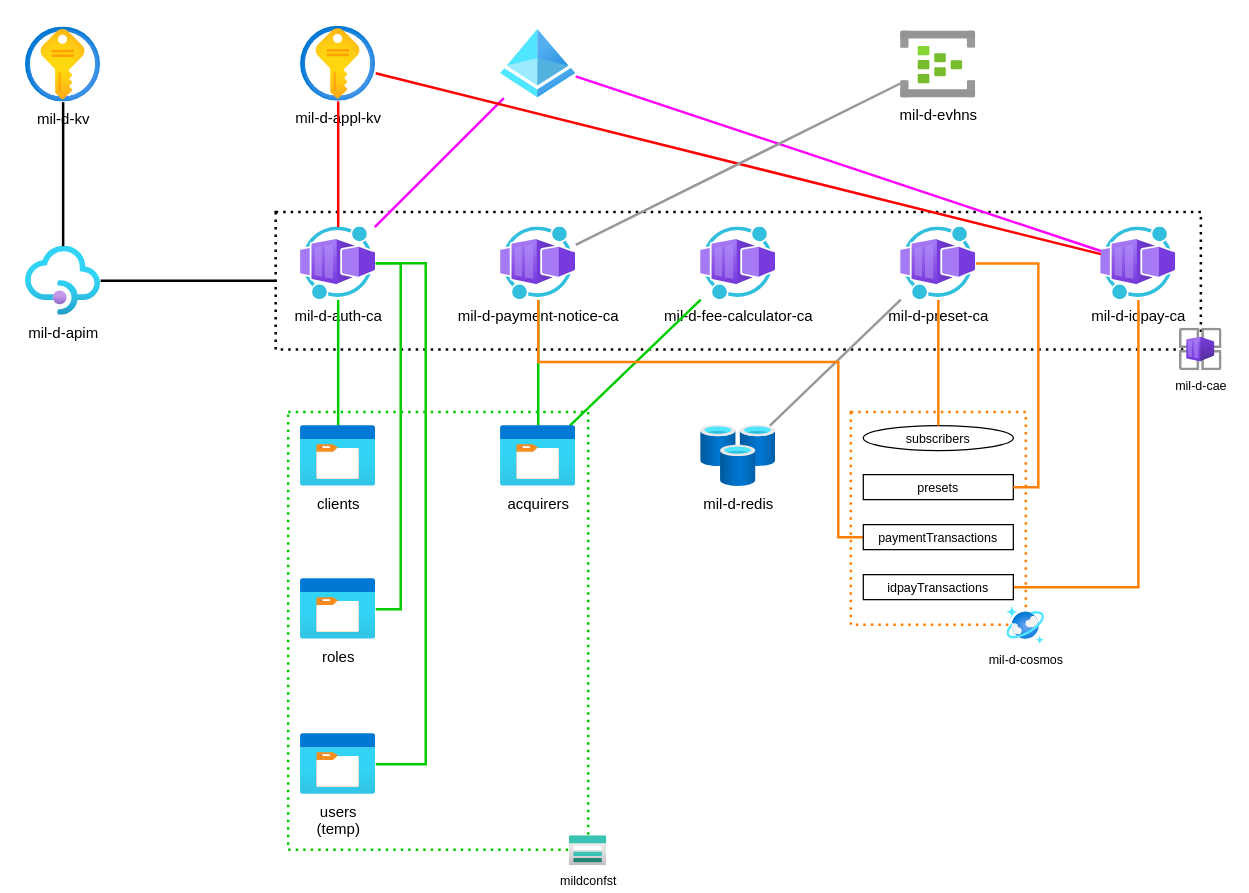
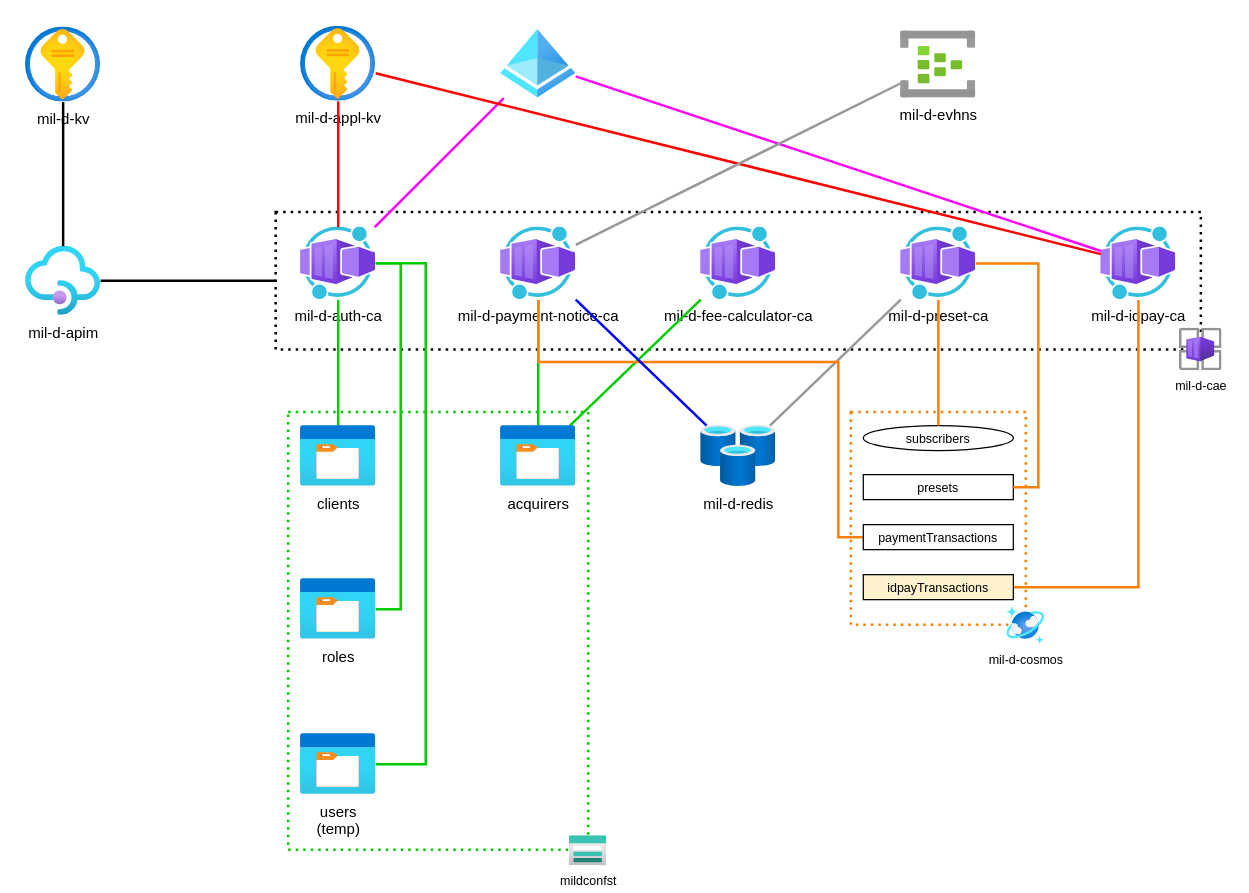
+ <mxCell id="23" value="" style="endArrow=none;html=1;rounded=0;strokeWidth=2;strokeColor=#0000FF;" parent="1" source="4" target="12" edge="1"><mxGeometry width="50" height="50" relative="1" as="geometry"><mxPoint x="730" y="281" as="sourcePoint" /><mxPoint x="672" y="349" as="targetPoint" /></mxGeometry></mxCell>
- <mxCell id="33" value="idpayTransactions" style="rounded=0;whiteSpace=wrap;html=1;fontSize=10;" parent="1" vertex="1"><mxGeometry x="690" y="459" width="120" height="20" as="geometry" /></mxCell>
+ <mxCell id="33" value="idpayTransactions" style="rounded=0;whiteSpace=wrap;html=1;fontSize=10;fillColor=#fff2cc;" parent="1" vertex="1"><mxGeometry x="690" y="459" width="120" height="20" as="geometry" /></mxCell>
